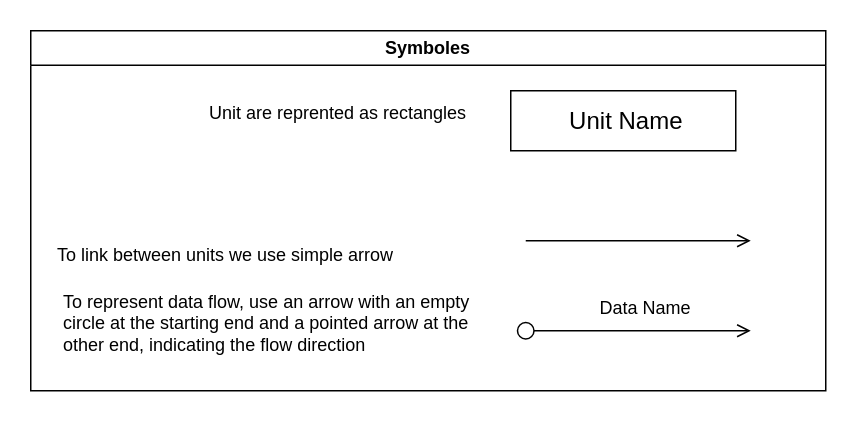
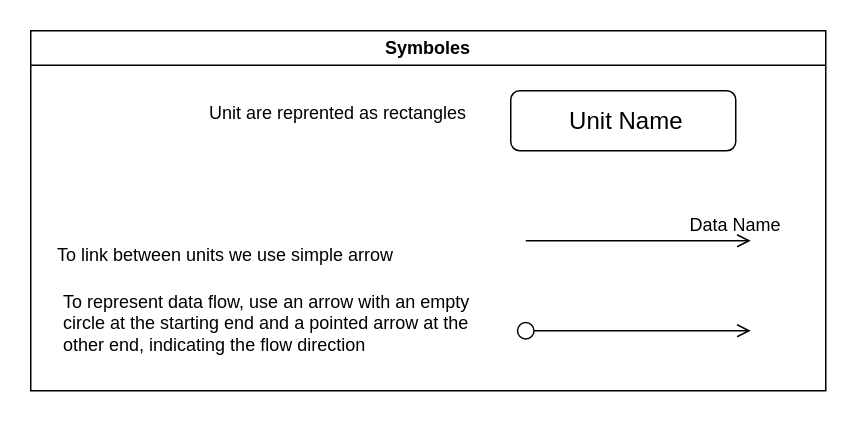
- <mxCell id="5" value="&lt;font style=&quot;font-size: 16px;&quot;&gt;&amp;nbsp;Unit N&lt;font style=&quot;&quot;&gt;am&lt;/font&gt;e&lt;/font&gt;" style="rounded=0;whiteSpace=wrap;html=1;align=center;fillColor=none;" vertex="1" parent="4"><mxGeometry x="320" y="40" width="150" height="40" as="geometry" /></mxCell>
+ <mxCell id="5" value="&lt;font style=&quot;font-size: 16px;&quot;&gt;&amp;nbsp;Unit N&lt;font style=&quot;&quot;&gt;am&lt;/font&gt;e&lt;/font&gt;" style="whiteSpace=wrap;html=1;align=center;fillColor=none;rounded=1;" vertex="1" parent="4"><mxGeometry x="320" y="40" width="150" height="40" as="geometry" /></mxCell>
- <mxCell id="8" value="Data Name" style="text;html=1;align=center;verticalAlign=middle;whiteSpace=wrap;rounded=0;" vertex="1" parent="4"><mxGeometry x="370" y="170" width="80" height="30" as="geometry" /></mxCell>
+ <mxCell id="8" value="Data Name" style="text;html=1;align=center;verticalAlign=middle;whiteSpace=wrap;rounded=0;" vertex="1" parent="4"><mxGeometry x="430" y="115" width="80" height="30" as="geometry" /></mxCell>
